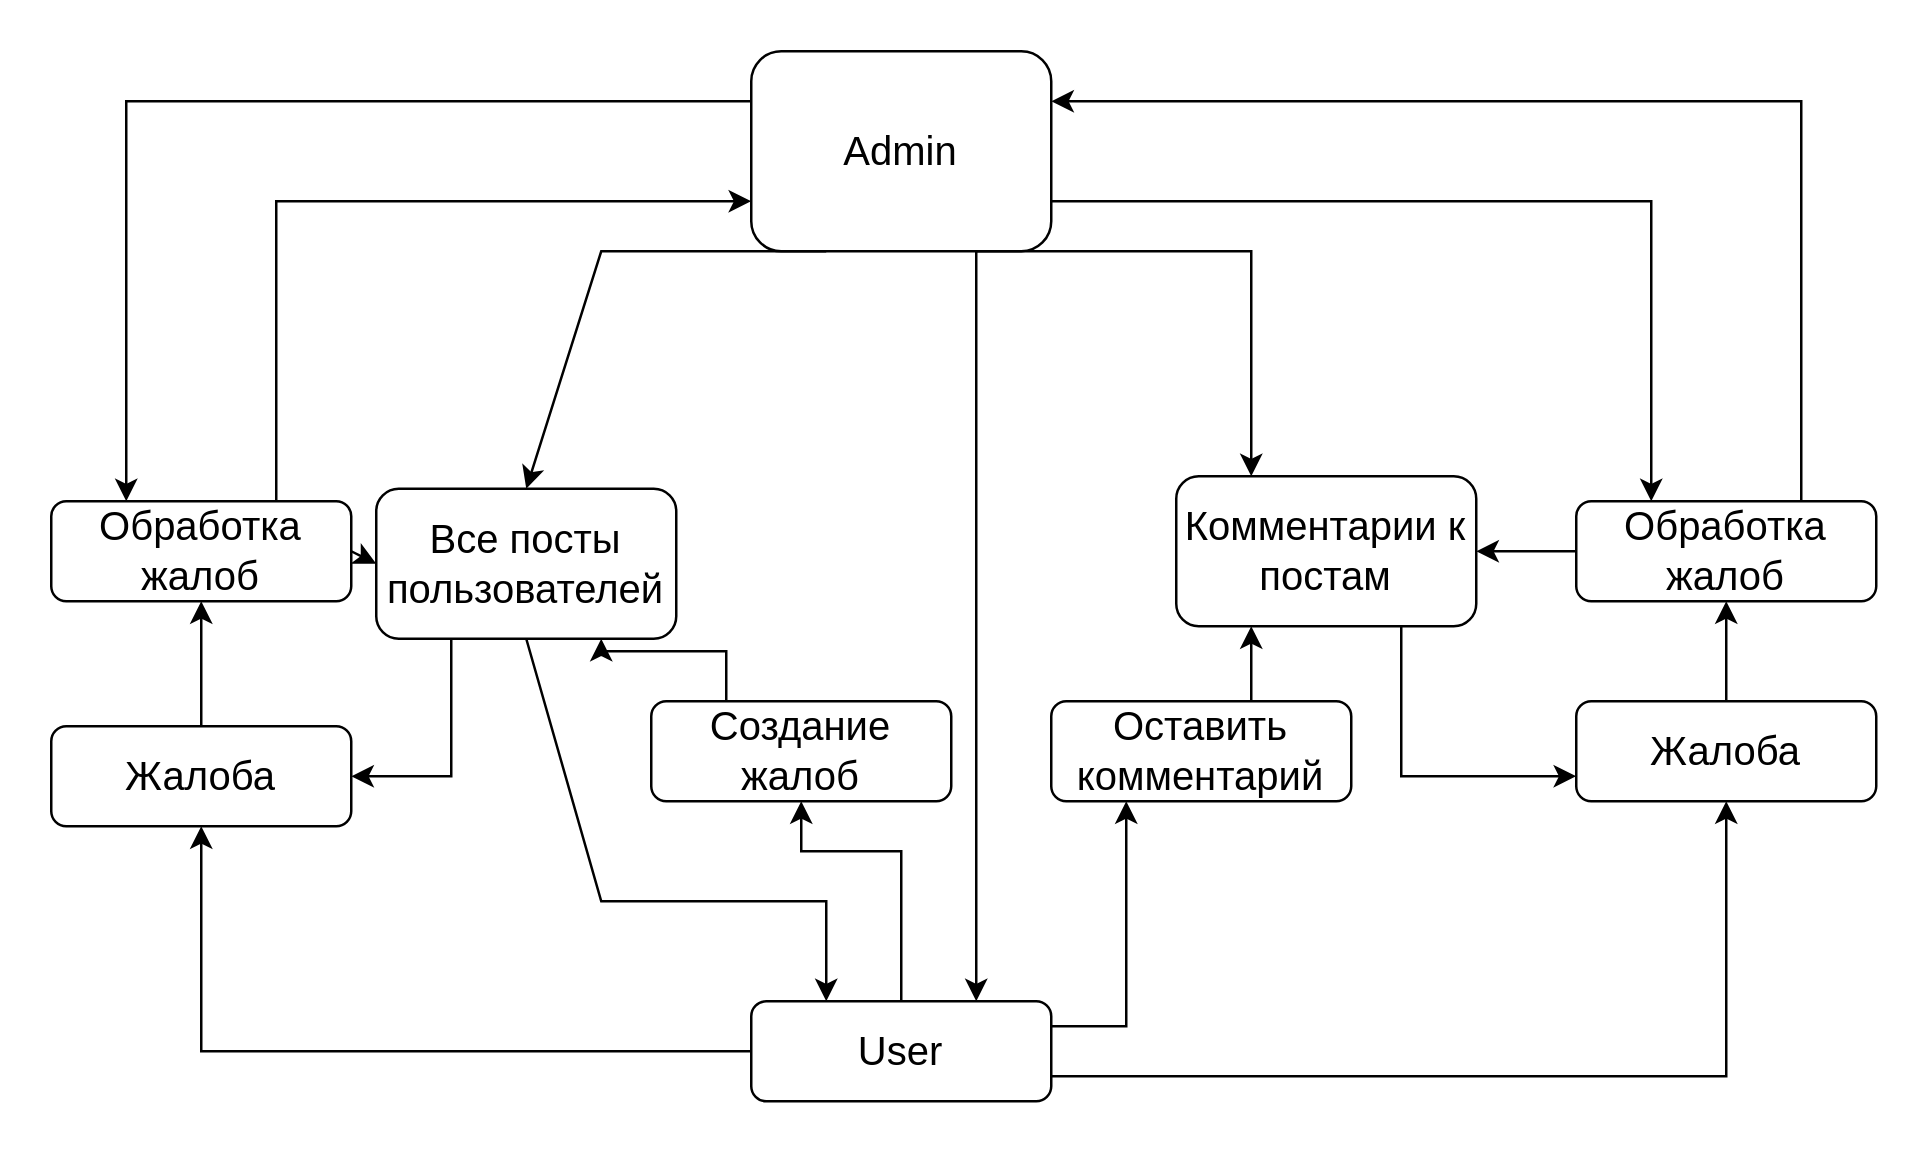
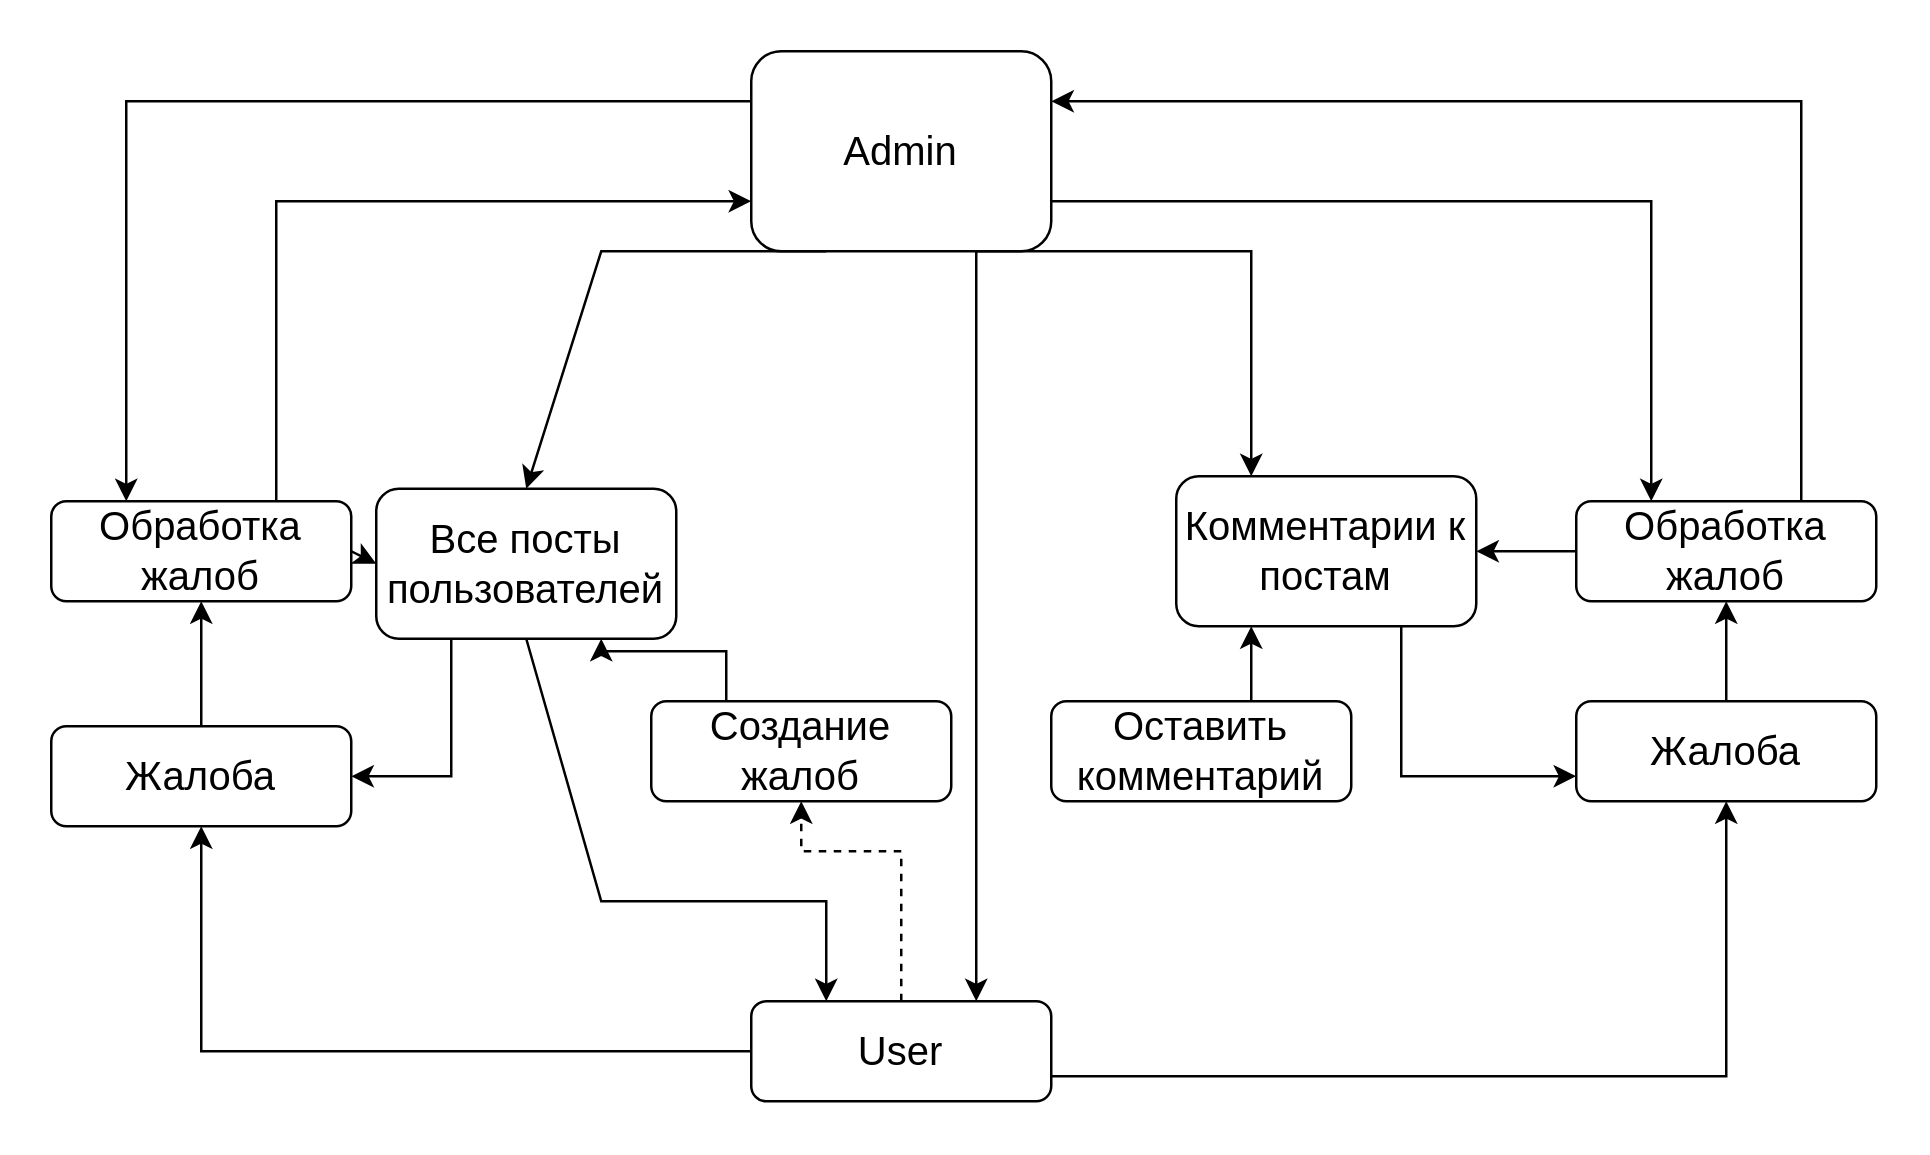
- <mxCell id="20" value="" style="endArrow=classic;html=1;rounded=0;fontSize=16;exitX=0.5;exitY=0;exitDx=0;exitDy=0;" edge="1" parent="1" source="9" target="22"><mxGeometry width="50" height="50" relative="1" as="geometry"><mxPoint x="330" y="370" as="sourcePoint" /><mxPoint x="400" y="320" as="targetPoint" /><Array as="points"><mxPoint x="360" y="340" /><mxPoint x="320" y="340" /></Array></mxGeometry></mxCell>
+ <mxCell id="20" value="" style="endArrow=classic;html=1;rounded=0;fontSize=16;exitX=0.5;exitY=0;exitDx=0;exitDy=0;dashed=1;" edge="1" parent="1" source="9" target="22"><mxGeometry width="50" height="50" relative="1" as="geometry"><mxPoint x="330" y="370" as="sourcePoint" /><mxPoint x="400" y="320" as="targetPoint" /><Array as="points"><mxPoint x="360" y="340" /><mxPoint x="320" y="340" /></Array></mxGeometry></mxCell>
- <mxCell id="7" style="edgeStyle=orthogonalEdgeStyle;rounded=0;orthogonalLoop=1;jettySize=auto;html=1;exitX=1;exitY=0.25;exitDx=0;exitDy=0;entryX=0.25;entryY=1;entryDx=0;entryDy=0;fontSize=16;" edge="1" parent="1" source="9" target="26"><mxGeometry relative="1" as="geometry" /></mxCell>
